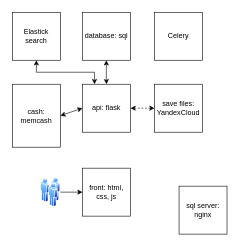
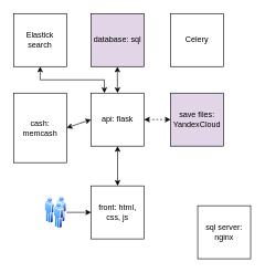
- <mxCell id="7" value="database: sql" style="whiteSpace=wrap;html=1;aspect=fixed;" vertex="1" parent="1"><mxGeometry x="137" y="20" width="80" height="80" as="geometry" /></mxCell>
+ <mxCell id="7" value="database: sql" style="whiteSpace=wrap;html=1;aspect=fixed;fillColor=#e1d5e7;" vertex="1" parent="1"><mxGeometry x="137" y="20" width="80" height="80" as="geometry" /></mxCell>
- <mxCell id="10" value="save files: YandexCloud" style="whiteSpace=wrap;html=1;aspect=fixed;" vertex="1" parent="1"><mxGeometry x="257" y="140" width="80" height="80" as="geometry" /></mxCell>
+ <mxCell id="10" value="save files: YandexCloud" style="whiteSpace=wrap;html=1;aspect=fixed;fillColor=#e1d5e7;" vertex="1" parent="1"><mxGeometry x="257" y="140" width="80" height="80" as="geometry" /></mxCell>
+ <mxCell id="5" value="" style="endArrow=classic;startArrow=classic;html=1;rounded=0;exitX=0.5;exitY=0;exitDx=0;exitDy=0;entryX=0.5;entryY=1;entryDx=0;entryDy=0;" edge="1" parent="1" source="4" target="6"><mxGeometry width="50" height="50" relative="1" as="geometry"><mxPoint x="187" y="360" as="sourcePoint" /><mxPoint x="177" y="220" as="targetPoint" /><Array as="points"><mxPoint x="177" y="250" /></Array></mxGeometry></mxCell>
